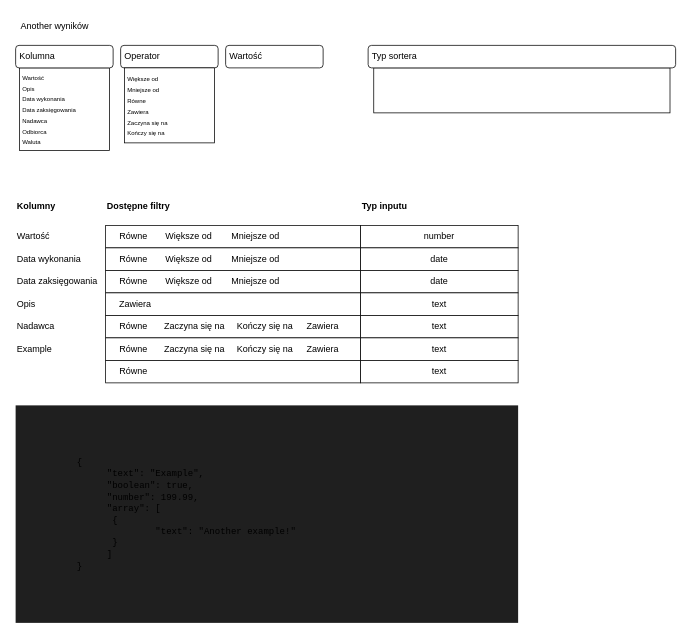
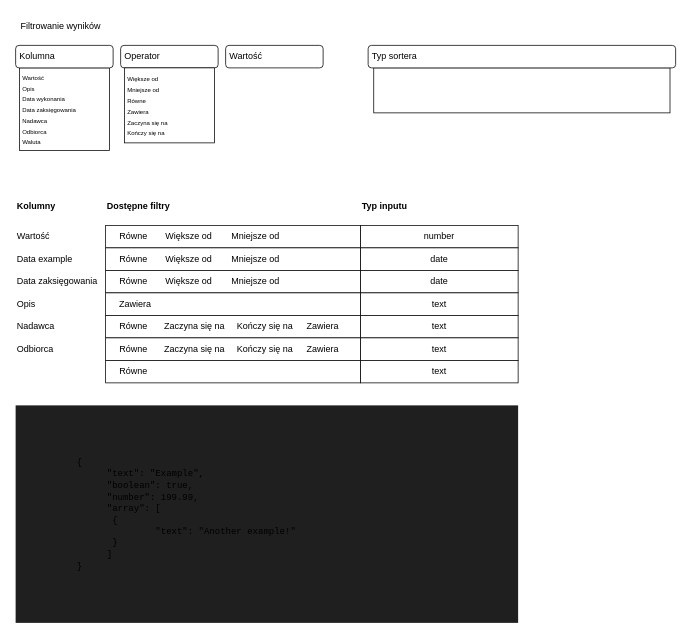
- <mxCell id="6" value="Another wyników" style="text;html=1;strokeColor=none;fillColor=none;align=left;verticalAlign=middle;whiteSpace=wrap;rounded=0;" vertex="1" parent="1"><mxGeometry x="25" y="20" width="405" height="30" as="geometry" /></mxCell>
+ <mxCell id="6" value="Filtrowanie wyników" style="text;html=1;strokeColor=none;fillColor=none;align=left;verticalAlign=middle;whiteSpace=wrap;rounded=0;" vertex="1" parent="1"><mxGeometry x="25" y="20" width="405" height="30" as="geometry" /></mxCell>
- <mxCell id="12" value="Data wykonania" style="text;html=1;strokeColor=none;fillColor=none;align=left;verticalAlign=middle;whiteSpace=wrap;rounded=0;" vertex="1" parent="1"><mxGeometry x="20" y="330" width="100" height="30" as="geometry" /></mxCell>
+ <mxCell id="12" value="Data example" style="text;html=1;strokeColor=none;fillColor=none;align=left;verticalAlign=middle;whiteSpace=wrap;rounded=0;" vertex="1" parent="1"><mxGeometry x="20" y="330" width="100" height="30" as="geometry" /></mxCell>
- <mxCell id="15" value="Example" style="text;html=1;strokeColor=none;fillColor=none;align=left;verticalAlign=middle;whiteSpace=wrap;rounded=0;" vertex="1" parent="1"><mxGeometry x="20" y="450" width="60" height="30" as="geometry" /></mxCell>
+ <mxCell id="15" value="Odbiorca" style="text;html=1;strokeColor=none;fillColor=none;align=left;verticalAlign=middle;whiteSpace=wrap;rounded=0;" vertex="1" parent="1"><mxGeometry x="20" y="450" width="60" height="30" as="geometry" /></mxCell>
